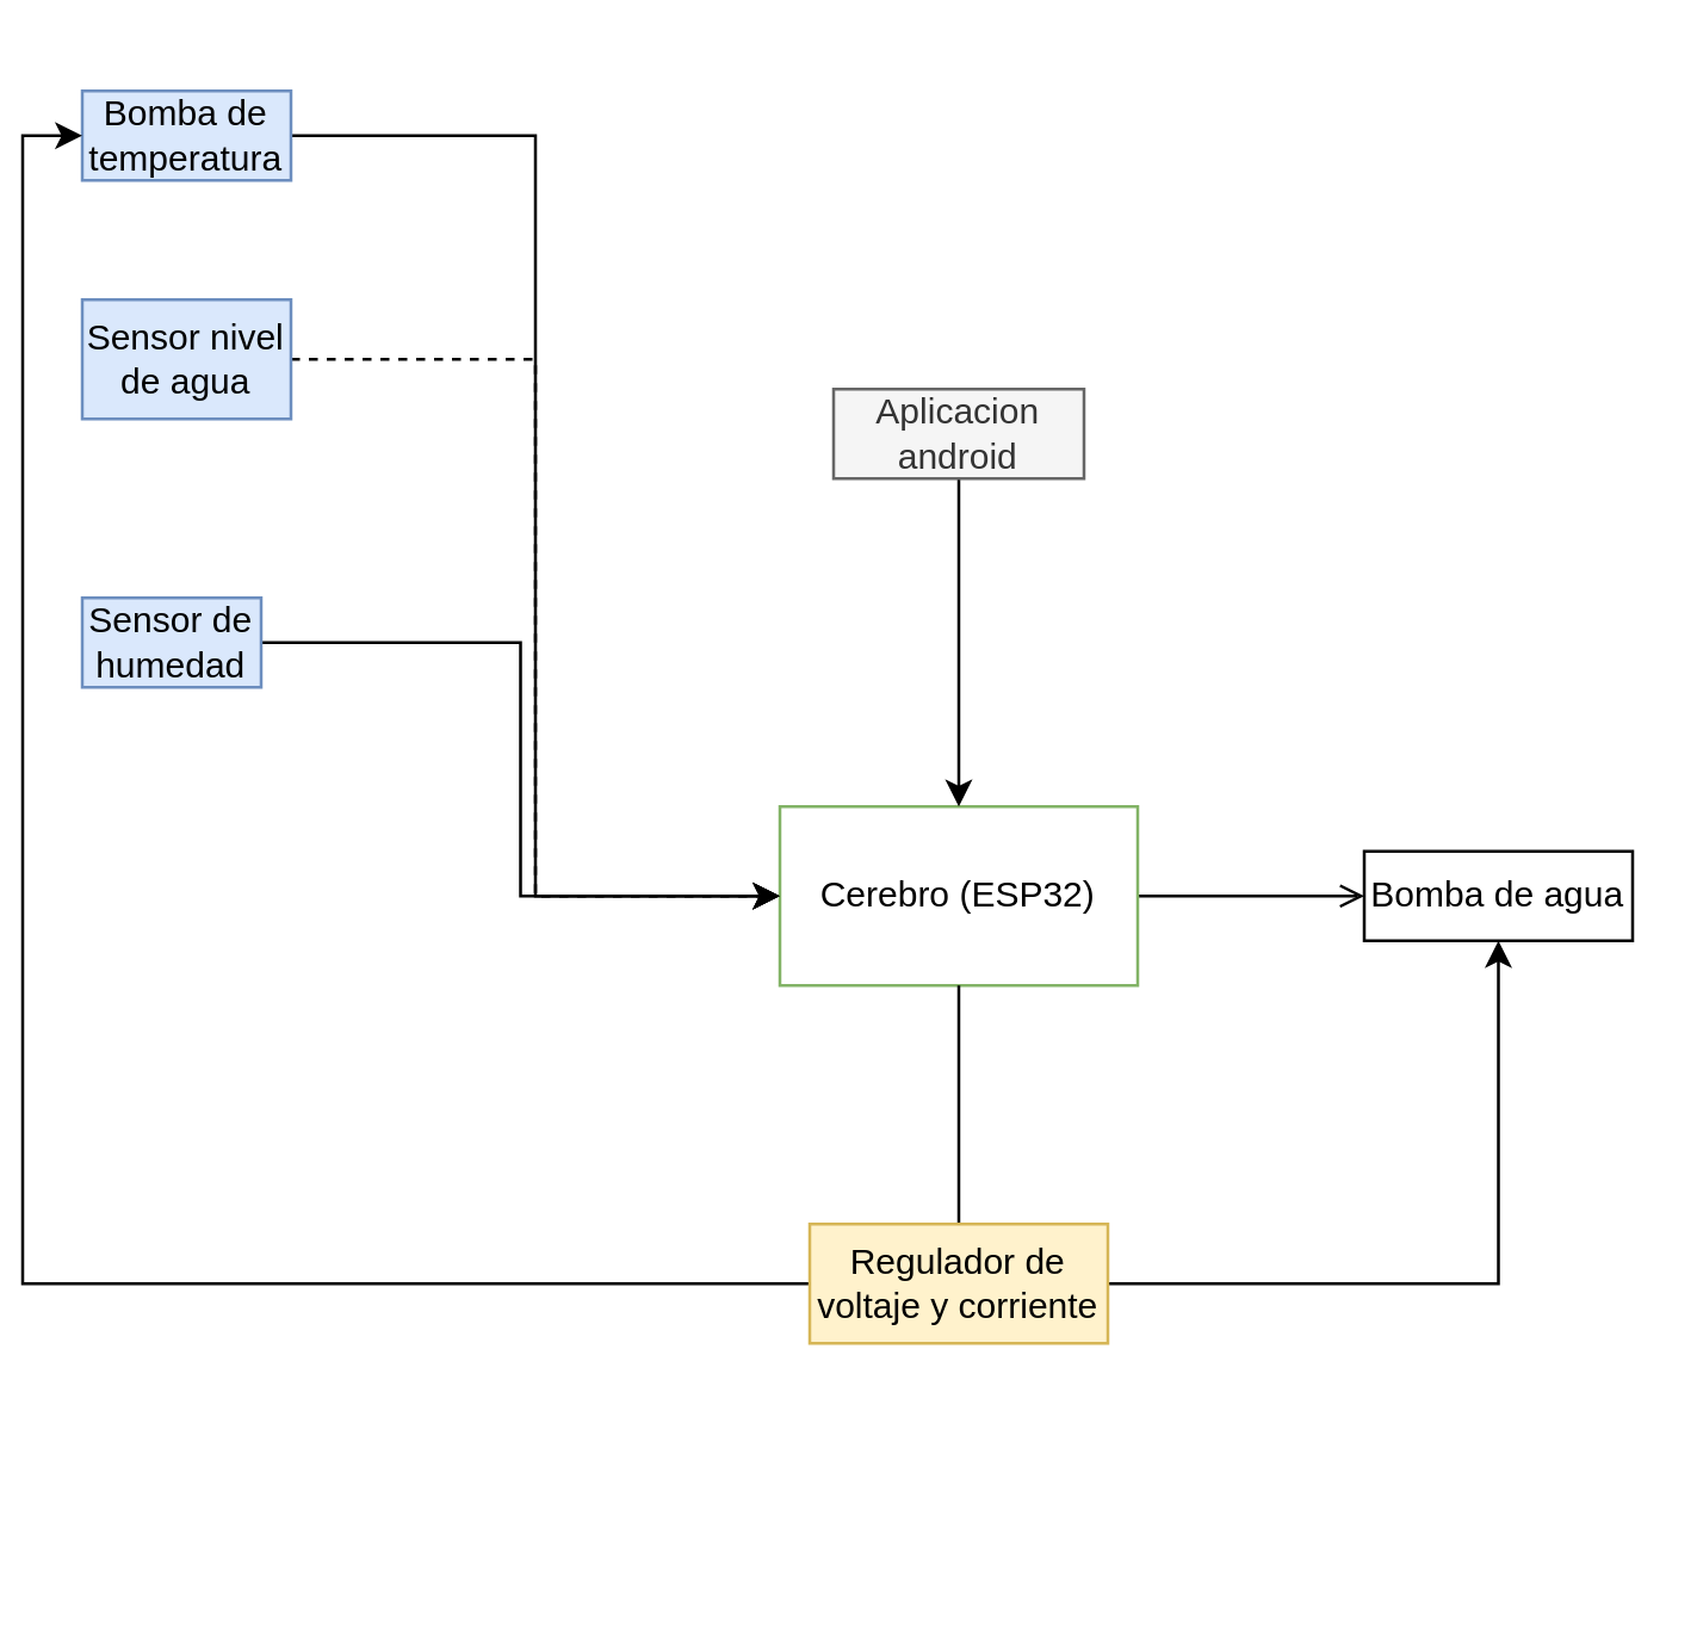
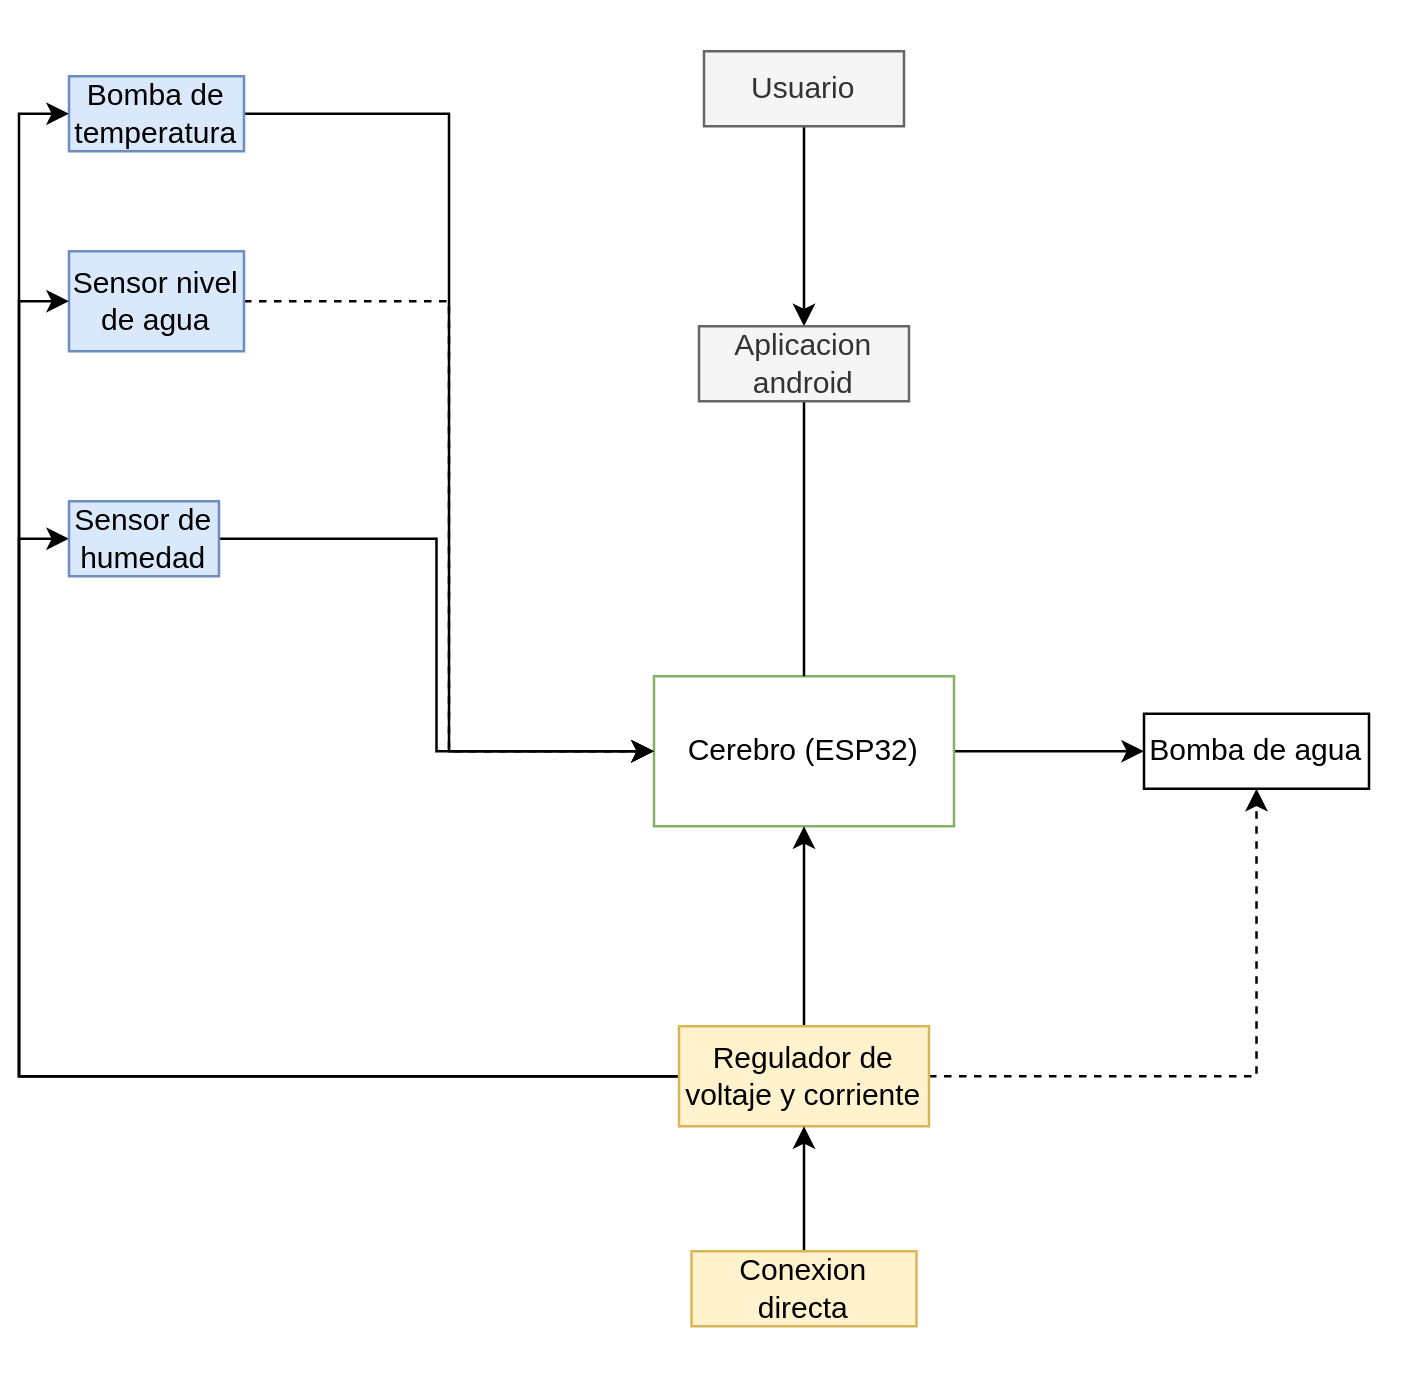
+ <mxCell id="19" value="Usuario" style="rounded=0;whiteSpace=wrap;html=1;fillColor=#f5f5f5;fontColor=#333333;strokeColor=#666666;" parent="1" vertex="1"><mxGeometry x="274" y="20" width="80" height="30" as="geometry" /></mxCell>
+ <mxCell id="18" style="edgeStyle=orthogonalEdgeStyle;rounded=0;orthogonalLoop=1;jettySize=auto;html=1;exitX=0.5;exitY=1;exitDx=0;exitDy=0;entryX=0.5;entryY=0;entryDx=0;entryDy=0;" parent="1" source="19" target="21" edge="1"><mxGeometry relative="1" as="geometry" /></mxCell>
+ <mxCell id="11" style="edgeStyle=orthogonalEdgeStyle;rounded=0;orthogonalLoop=1;jettySize=auto;html=1;exitX=0;exitY=0.5;exitDx=0;exitDy=0;entryX=0;entryY=0.5;entryDx=0;entryDy=0;" parent="1" source="13" target="3" edge="1"><mxGeometry relative="1" as="geometry" /></mxCell>
+ <mxCell id="9" style="edgeStyle=orthogonalEdgeStyle;rounded=0;orthogonalLoop=1;jettySize=auto;html=1;exitX=0;exitY=0.5;exitDx=0;exitDy=0;entryX=0;entryY=0.5;entryDx=0;entryDy=0;" parent="1" source="13" target="17" edge="1"><mxGeometry relative="1" as="geometry" /></mxCell>
- <mxCell id="20" style="edgeStyle=orthogonalEdgeStyle;rounded=0;orthogonalLoop=1;jettySize=auto;html=1;exitX=0.5;exitY=1;exitDx=0;exitDy=0;entryX=0.5;entryY=0;entryDx=0;entryDy=0;" parent="1" source="21" target="5" edge="1"><mxGeometry relative="1" as="geometry" /></mxCell>
+ <mxCell id="20" style="edgeStyle=orthogonalEdgeStyle;rounded=0;orthogonalLoop=1;jettySize=auto;html=1;exitX=0.5;exitY=1;exitDx=0;exitDy=0;entryX=0.5;entryY=0;entryDx=0;entryDy=0;endArrow=none;" parent="1" source="21" target="5" edge="1"><mxGeometry relative="1" as="geometry" /></mxCell>
- <mxCell id="4" style="edgeStyle=orthogonalEdgeStyle;rounded=0;orthogonalLoop=1;jettySize=auto;html=1;exitX=1;exitY=0.5;exitDx=0;exitDy=0;entryX=0;entryY=0.5;entryDx=0;entryDy=0;endArrow=open;" parent="1" source="5" target="22" edge="1"><mxGeometry relative="1" as="geometry" /></mxCell>
+ <mxCell id="4" style="edgeStyle=orthogonalEdgeStyle;rounded=0;orthogonalLoop=1;jettySize=auto;html=1;exitX=1;exitY=0.5;exitDx=0;exitDy=0;entryX=0;entryY=0.5;entryDx=0;entryDy=0;" parent="1" source="5" target="22" edge="1"><mxGeometry relative="1" as="geometry" /></mxCell>
- <mxCell id="8" style="edgeStyle=orthogonalEdgeStyle;rounded=0;orthogonalLoop=1;jettySize=auto;html=1;entryX=0.5;entryY=1;entryDx=0;entryDy=0;endArrow=none;" parent="1" source="13" target="5" edge="1"><mxGeometry relative="1" as="geometry" /></mxCell>
+ <mxCell id="8" style="edgeStyle=orthogonalEdgeStyle;rounded=0;orthogonalLoop=1;jettySize=auto;html=1;entryX=0.5;entryY=1;entryDx=0;entryDy=0;" parent="1" source="13" target="5" edge="1"><mxGeometry relative="1" as="geometry" /></mxCell>
- <mxCell id="12" style="edgeStyle=orthogonalEdgeStyle;rounded=0;orthogonalLoop=1;jettySize=auto;html=1;exitX=1;exitY=0.5;exitDx=0;exitDy=0;entryX=0.5;entryY=1;entryDx=0;entryDy=0;" parent="1" source="13" target="22" edge="1"><mxGeometry relative="1" as="geometry" /></mxCell>
+ <mxCell id="12" style="edgeStyle=orthogonalEdgeStyle;rounded=0;orthogonalLoop=1;jettySize=auto;html=1;exitX=1;exitY=0.5;exitDx=0;exitDy=0;entryX=0.5;entryY=1;entryDx=0;entryDy=0;dashed=1;" parent="1" source="13" target="22" edge="1"><mxGeometry relative="1" as="geometry" /></mxCell>
+ <mxCell id="14" style="edgeStyle=orthogonalEdgeStyle;rounded=0;orthogonalLoop=1;jettySize=auto;html=1;entryX=0.5;entryY=1;entryDx=0;entryDy=0;" parent="1" source="15" target="13" edge="1"><mxGeometry relative="1" as="geometry" /></mxCell>
+ <mxCell id="15" value="Conexion directa" style="rounded=0;whiteSpace=wrap;html=1;fillColor=#fff2cc;strokeColor=#d6b656;" parent="1" vertex="1"><mxGeometry x="269" y="500" width="90" height="30" as="geometry" /></mxCell>
